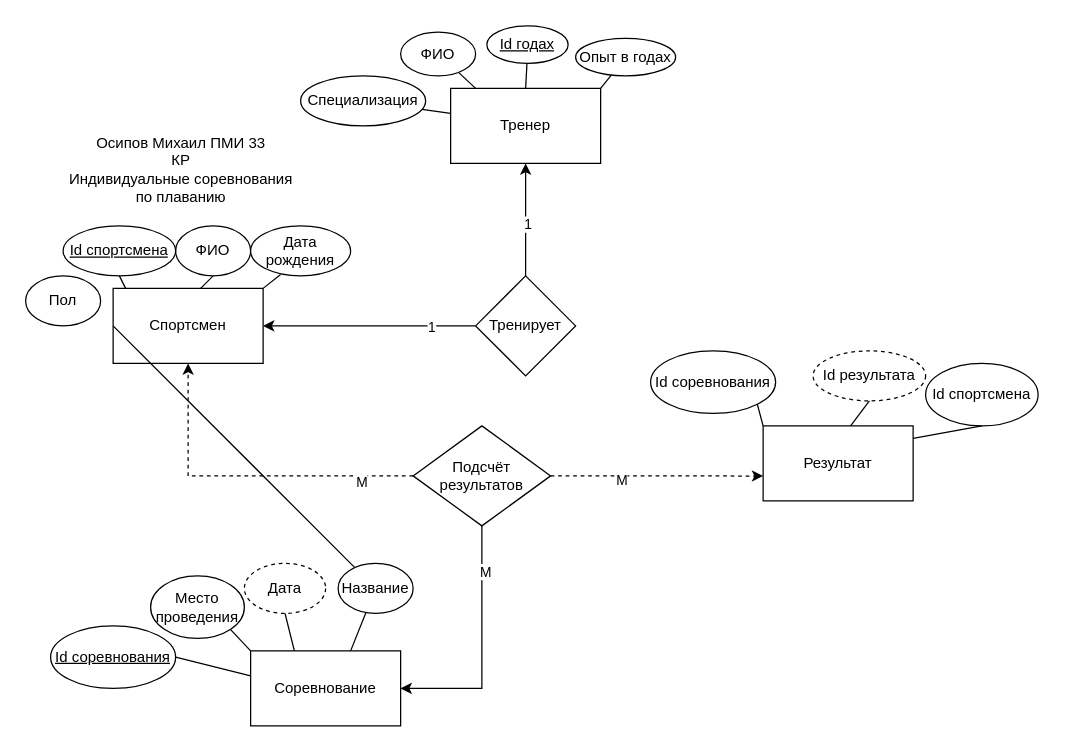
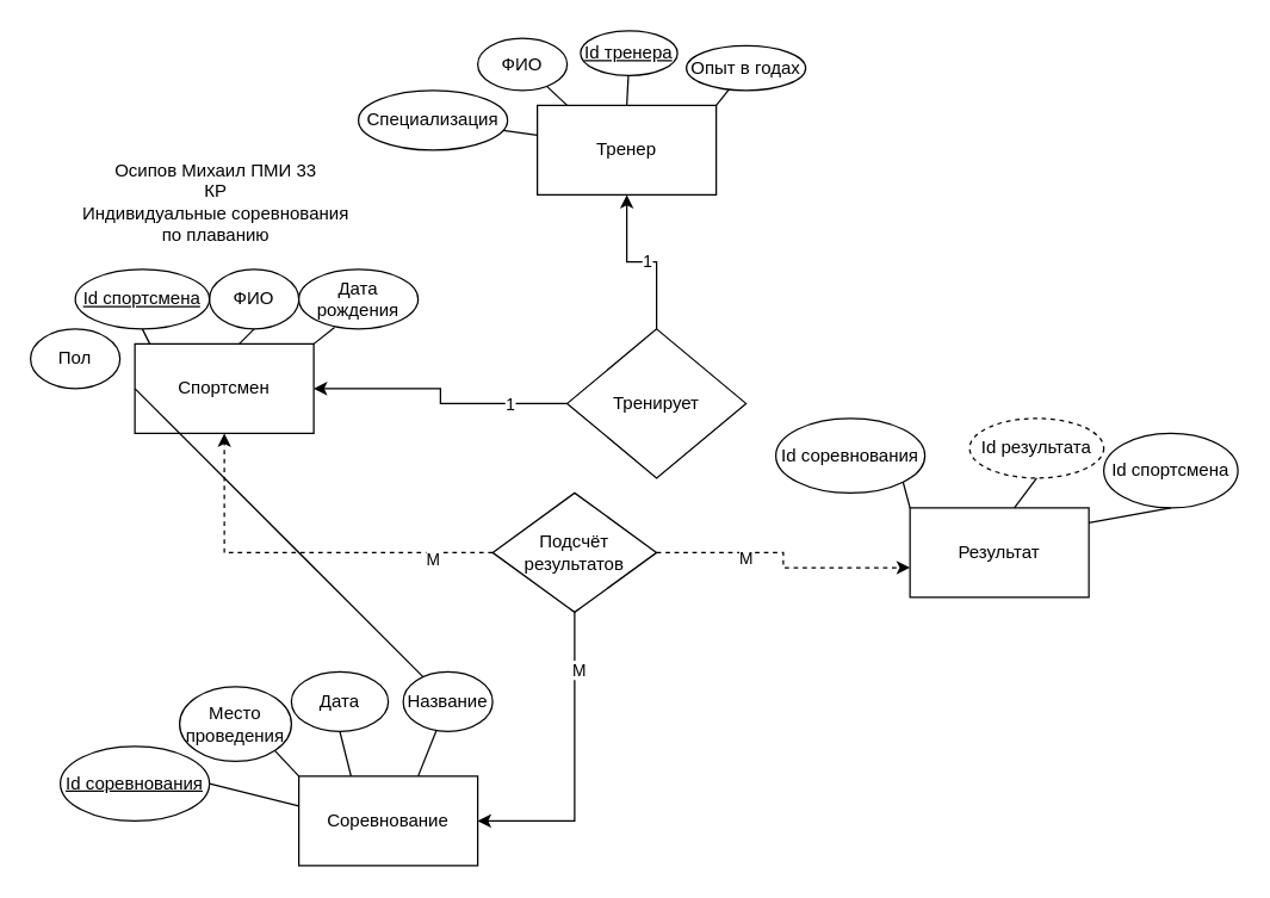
- <mxCell id="9" value="&lt;u&gt;Id годах&lt;/u&gt;" style="ellipse;whiteSpace=wrap;html=1;" vertex="1" parent="1"><mxGeometry x="389" y="20" width="65" height="30" as="geometry" /></mxCell>
+ <mxCell id="9" value="&lt;u&gt;Id тренера&lt;/u&gt;" style="ellipse;whiteSpace=wrap;html=1;" vertex="1" parent="1"><mxGeometry x="389" y="20" width="65" height="30" as="geometry" /></mxCell>
- <mxCell id="26" value="Тренирует" style="rhombus;whiteSpace=wrap;html=1;" vertex="1" parent="1"><mxGeometry x="380" y="220" width="80" height="80" as="geometry" /></mxCell>
+ <mxCell id="26" value="Тренирует" style="rhombus;whiteSpace=wrap;html=1;" vertex="1" parent="1"><mxGeometry x="380" y="220" width="120" height="100" as="geometry" /></mxCell>
- <mxCell id="31" value="Подсчёт результатов" style="rhombus;whiteSpace=wrap;html=1;" vertex="1" parent="1"><mxGeometry x="330" y="340" width="110" height="80" as="geometry" /></mxCell>
+ <mxCell id="31" value="Подсчёт результатов" style="rhombus;whiteSpace=wrap;html=1;" vertex="1" parent="1"><mxGeometry x="330" y="330" width="110" height="80" as="geometry" /></mxCell>
- <mxCell id="36" value="Дата" style="ellipse;whiteSpace=wrap;html=1;dashed=1;" vertex="1" parent="1"><mxGeometry x="195" y="450" width="65" height="40" as="geometry" /></mxCell>
+ <mxCell id="36" value="Дата" style="ellipse;whiteSpace=wrap;html=1;" vertex="1" parent="1"><mxGeometry x="195" y="450" width="65" height="40" as="geometry" /></mxCell>
